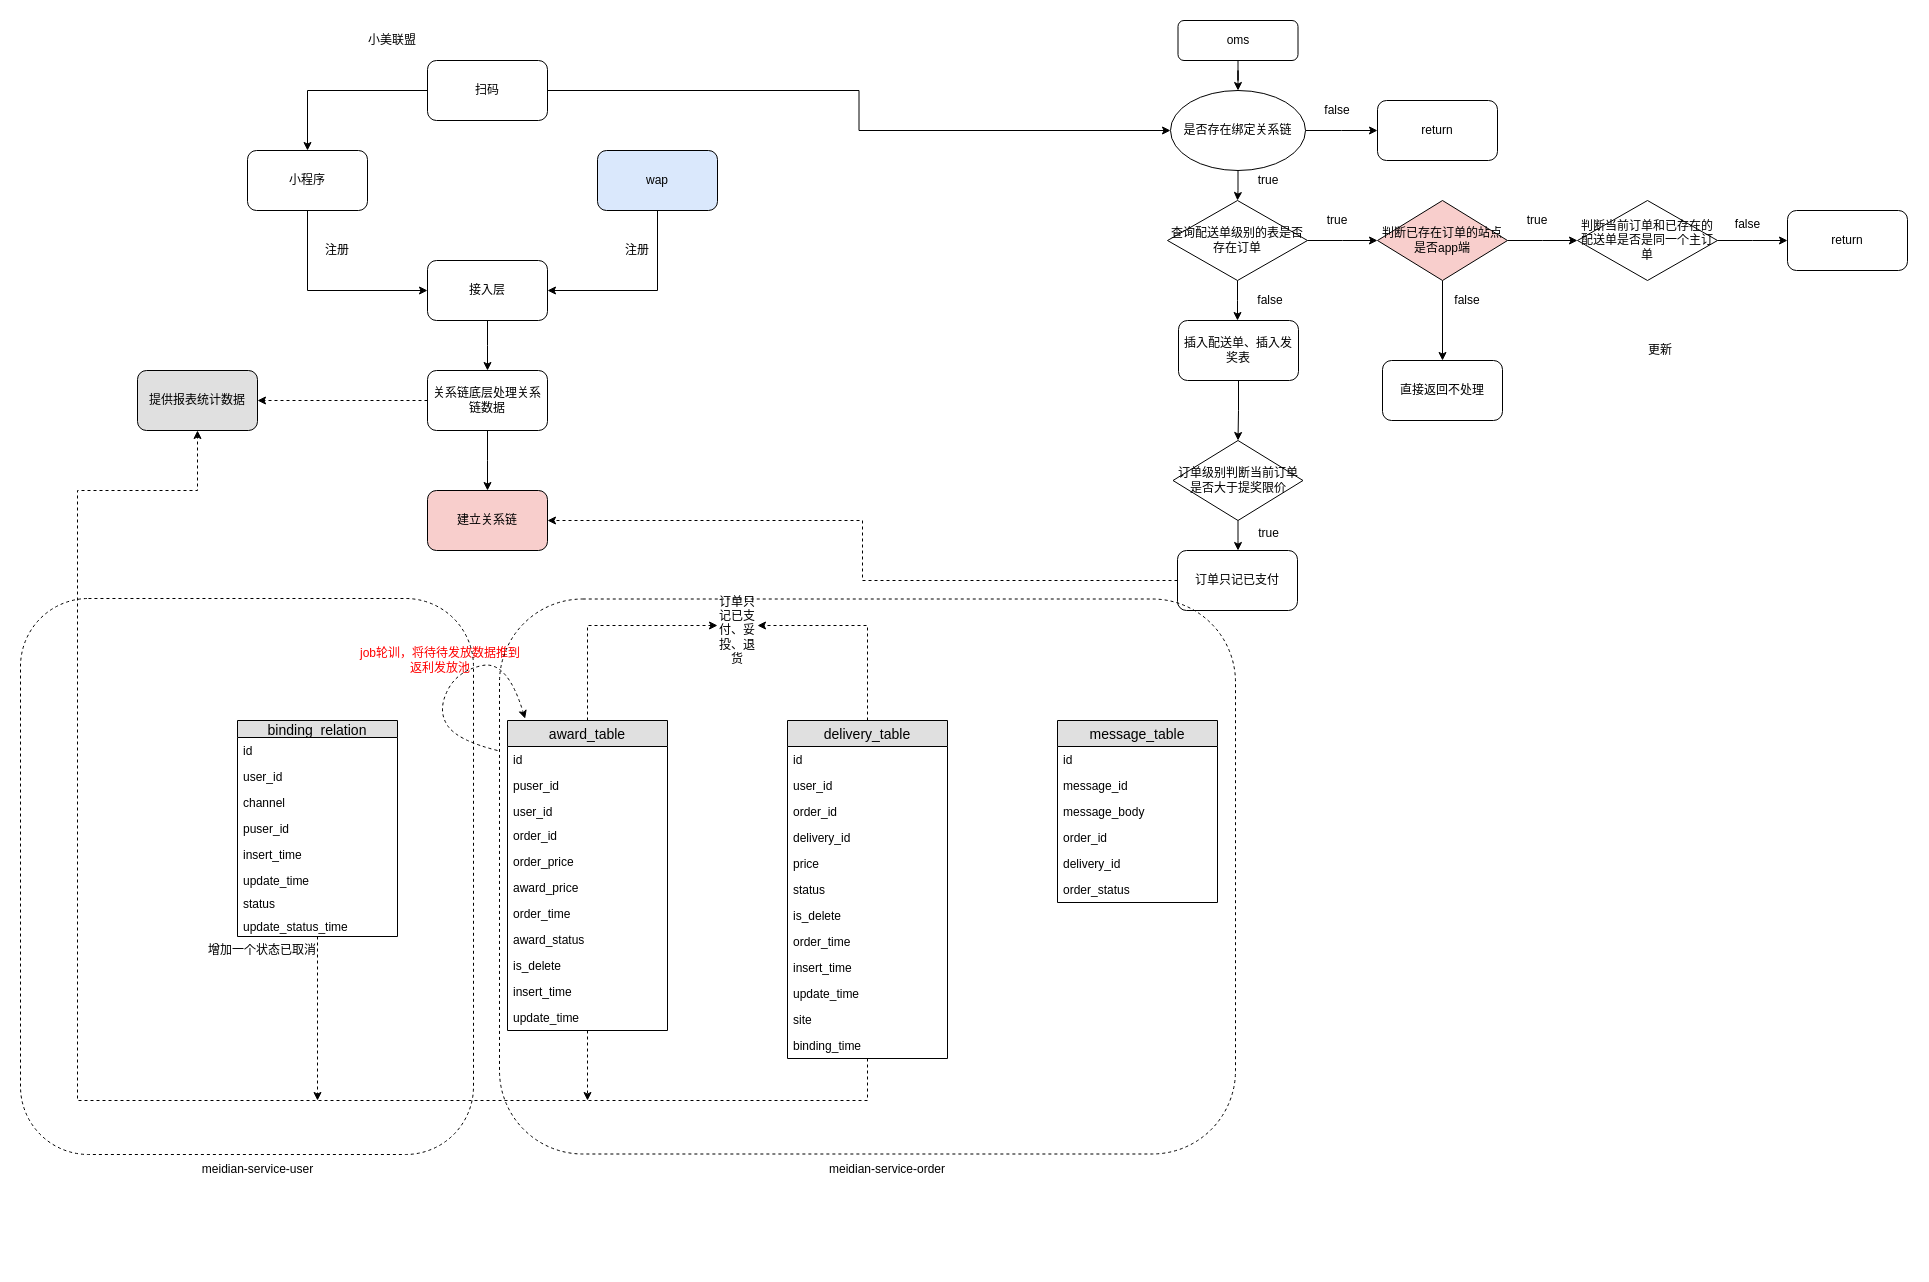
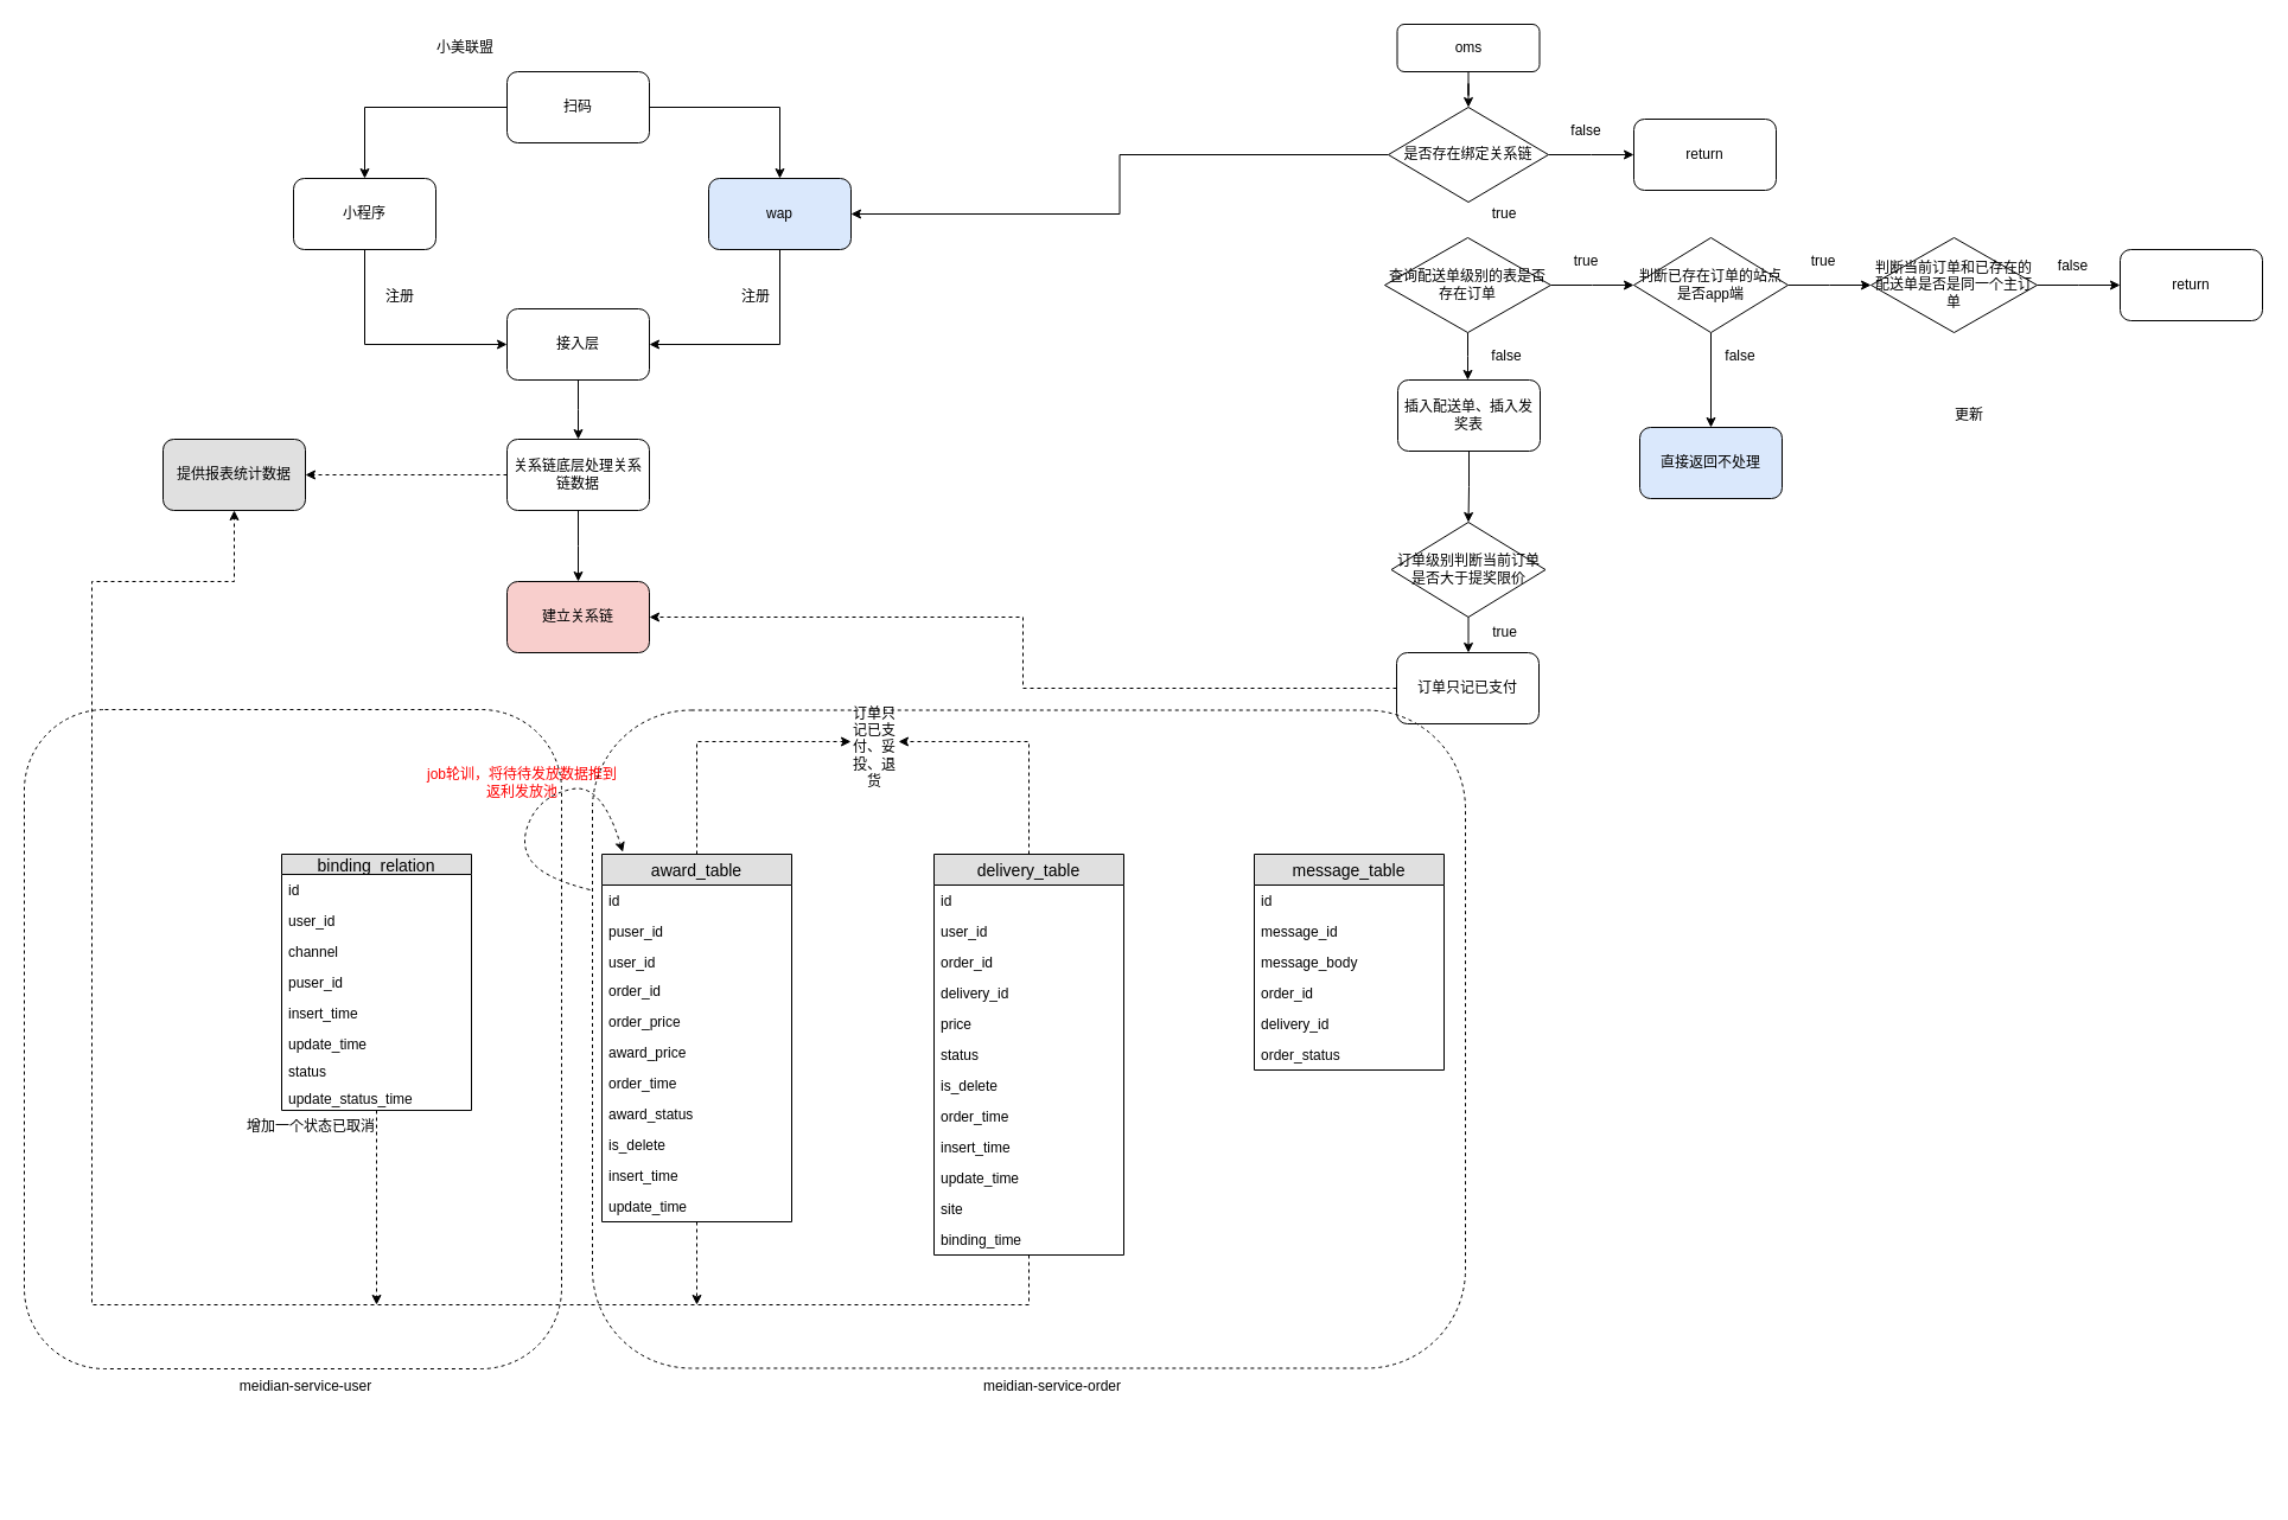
- <mxCell id="8" style="edgeStyle=orthogonalEdgeStyle;rounded=0;orthogonalLoop=1;jettySize=auto;html=1;" parent="1" source="9" target="29" edge="1"><mxGeometry relative="1" as="geometry" /></mxCell>
+ <mxCell id="8" style="edgeStyle=orthogonalEdgeStyle;rounded=0;orthogonalLoop=1;jettySize=auto;html=1;entryX=0.5;entryY=0;entryDx=0;entryDy=0;" parent="1" source="9" target="4" edge="1"><mxGeometry relative="1" as="geometry" /></mxCell>
- <mxCell id="29" value="&lt;span style=&quot;white-space: normal&quot;&gt;是否存在绑定关系链&lt;/span&gt;" style="ellipse;whiteSpace=wrap;html=1;" vertex="1" parent="1"><mxGeometry x="1170" y="90" width="135" height="80" as="geometry" /></mxCell>
+ <mxCell id="29" value="&lt;span style=&quot;white-space: normal&quot;&gt;是否存在绑定关系链&lt;/span&gt;" style="rhombus;whiteSpace=wrap;html=1;" vertex="1" parent="1"><mxGeometry x="1170" y="90" width="135" height="80" as="geometry" /></mxCell>
- <mxCell id="27" style="edgeStyle=orthogonalEdgeStyle;rounded=0;orthogonalLoop=1;jettySize=auto;html=1;entryX=0.5;entryY=0;entryDx=0;entryDy=0;" edge="1" parent="1" source="29" target="22"><mxGeometry relative="1" as="geometry" /></mxCell>
+ <mxCell id="27" style="edgeStyle=orthogonalEdgeStyle;rounded=0;orthogonalLoop=1;jettySize=auto;html=1;" edge="1" parent="1" source="29" target="4"><mxGeometry relative="1" as="geometry" /></mxCell>
- <mxCell id="78" value="判断已存在订单的站点是否app端" style="rhombus;whiteSpace=wrap;html=1;fillColor=#f8cecc;" vertex="1" parent="1"><mxGeometry x="1377" y="200" width="130" height="80" as="geometry" /></mxCell>
+ <mxCell id="78" value="判断已存在订单的站点是否app端" style="rhombus;whiteSpace=wrap;html=1;" vertex="1" parent="1"><mxGeometry x="1377" y="200" width="130" height="80" as="geometry" /></mxCell>
- <mxCell id="81" value="直接返回不处理" style="rounded=1;whiteSpace=wrap;html=1;" vertex="1" parent="1"><mxGeometry x="1382" y="360" width="120" height="60" as="geometry" /></mxCell>
+ <mxCell id="81" value="直接返回不处理" style="rounded=1;whiteSpace=wrap;html=1;fillColor=#dae8fc;" vertex="1" parent="1"><mxGeometry x="1382" y="360" width="120" height="60" as="geometry" /></mxCell>
